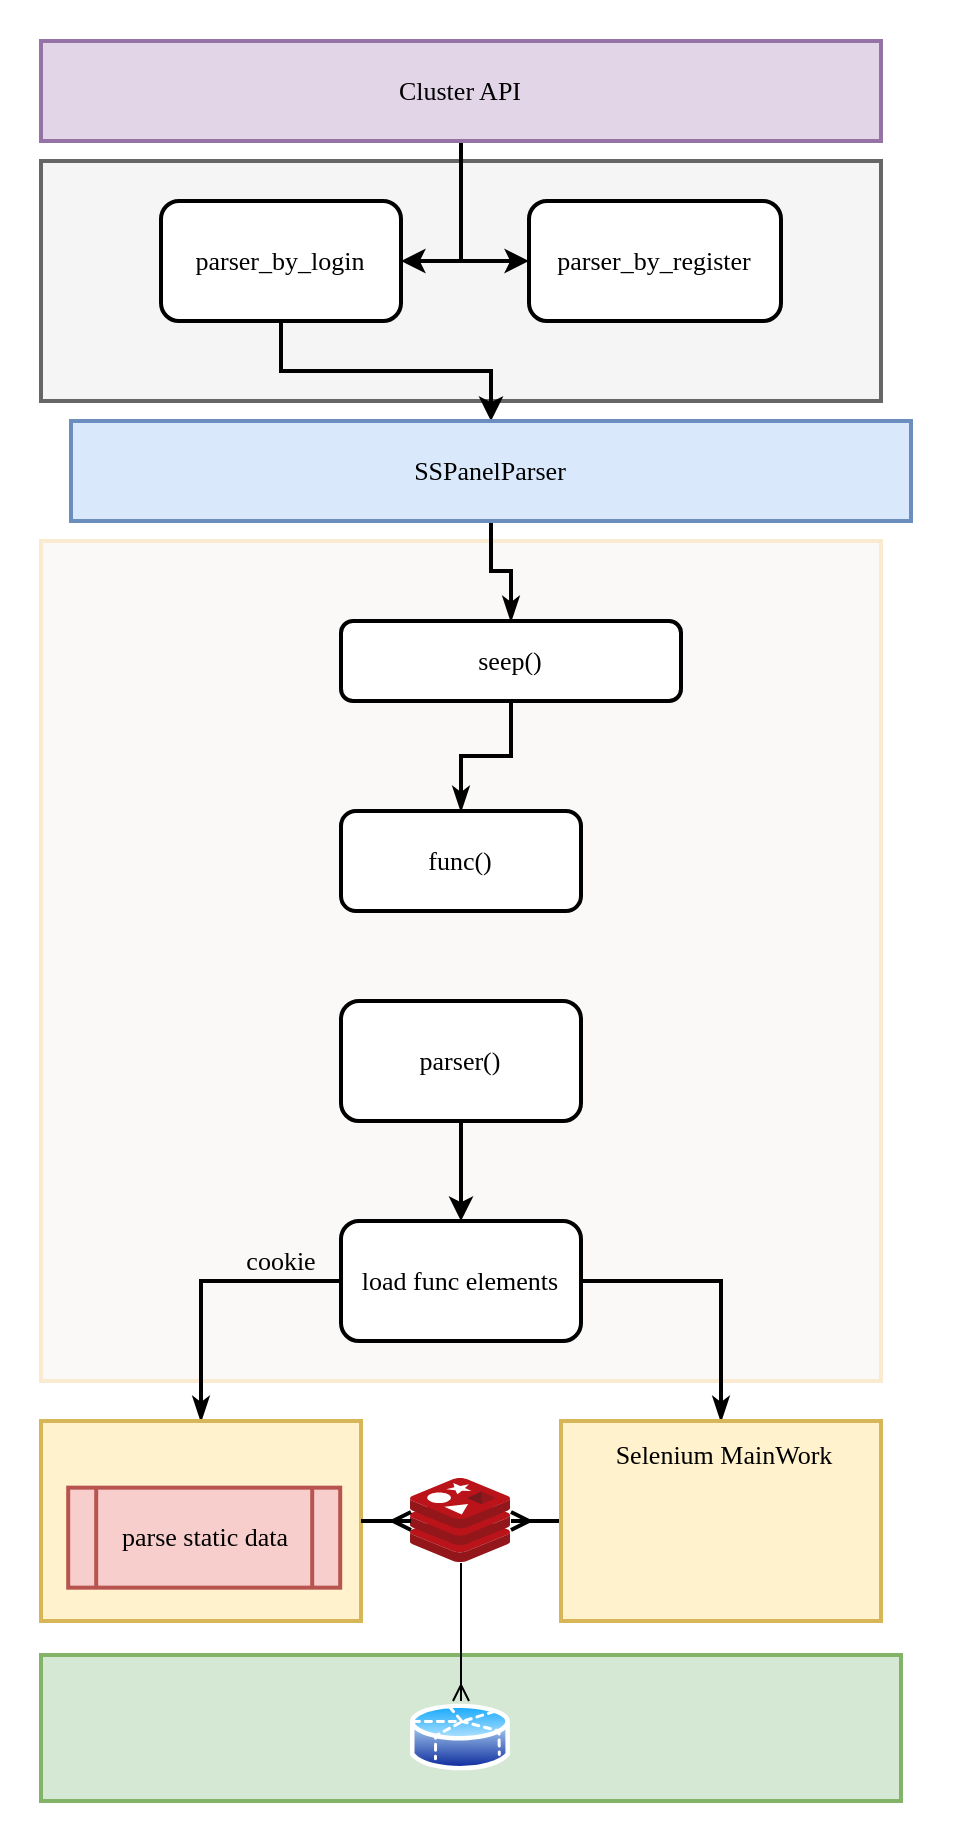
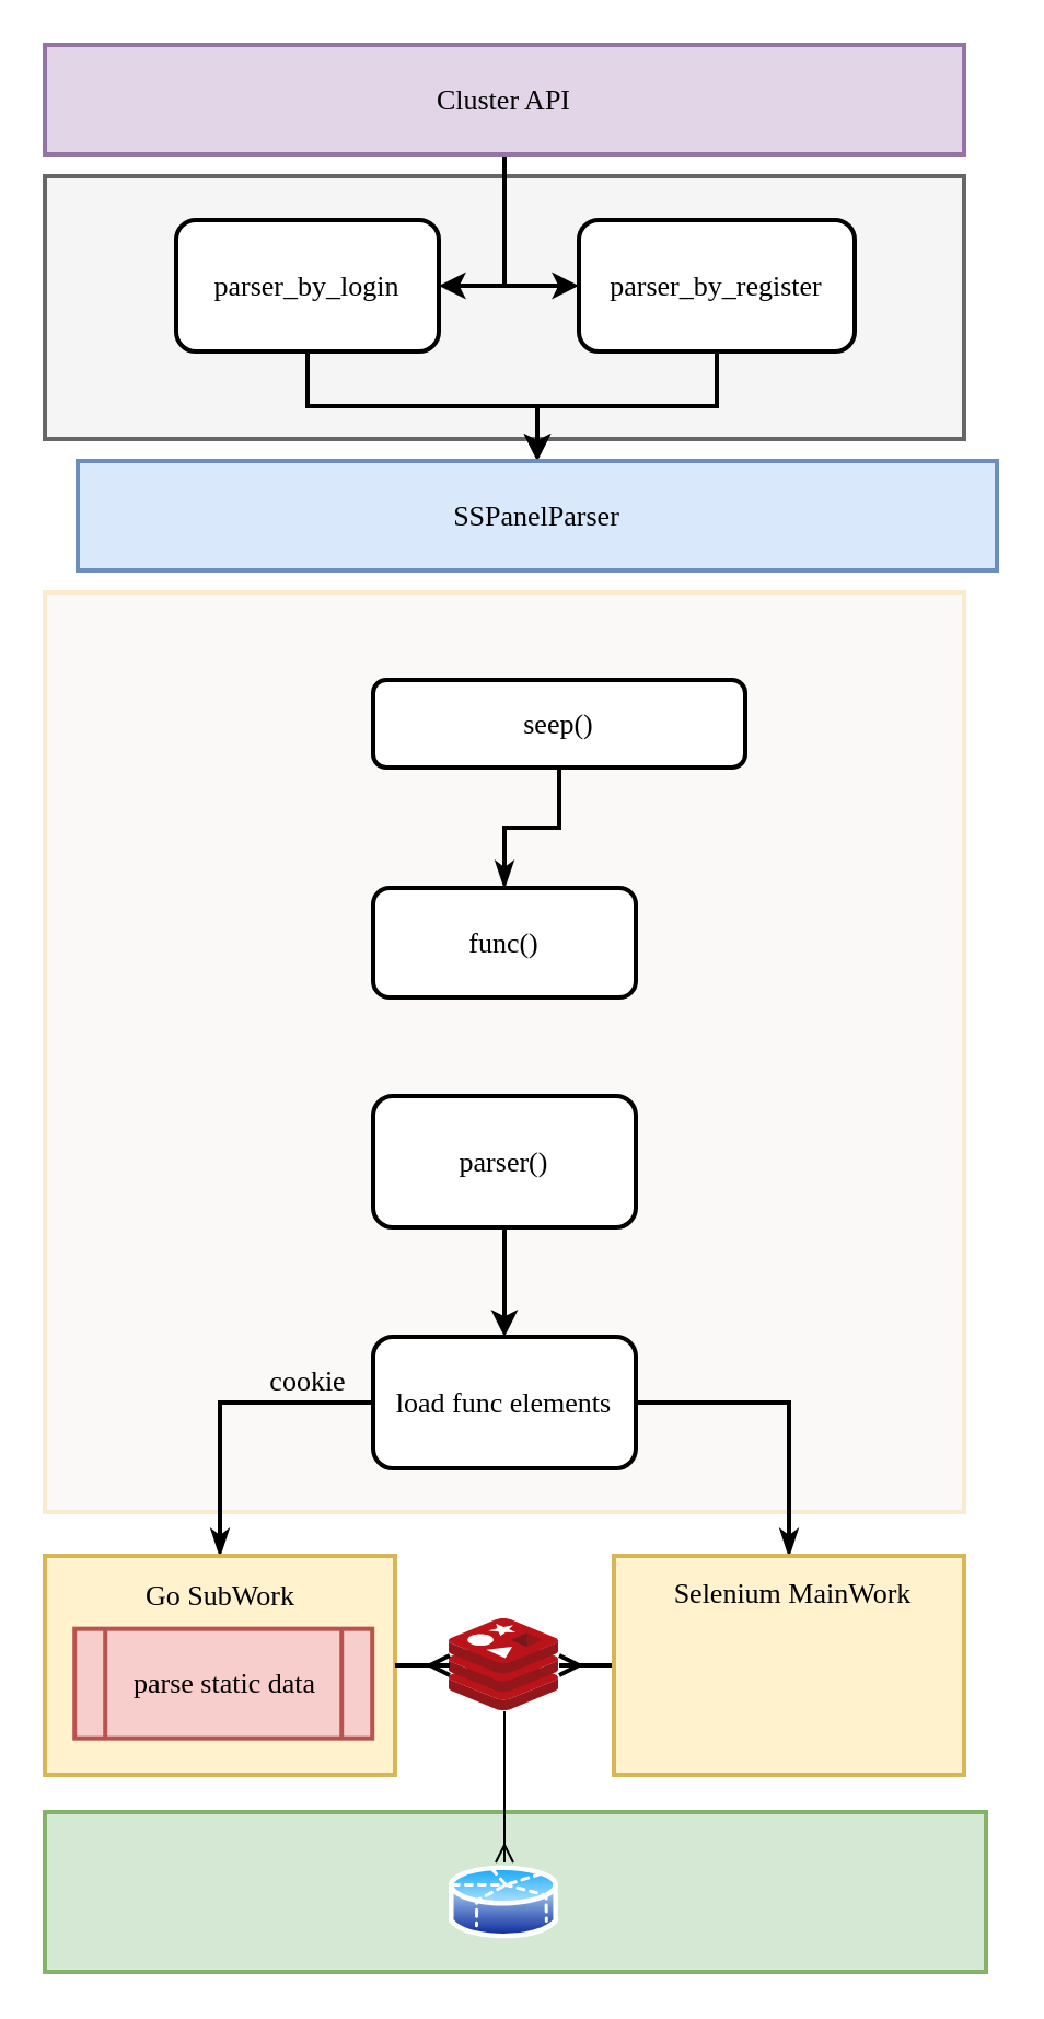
+ <mxCell id="10" value="" style="edgeStyle=orthogonalEdgeStyle;rounded=0;orthogonalLoop=1;jettySize=auto;html=1;fontFamily=Comic Sans MS;fontSize=13;strokeWidth=2;" edge="1" parent="1" source="11" target="13"><mxGeometry relative="1" as="geometry" /></mxCell>
- <mxCell id="12" value="" style="edgeStyle=orthogonalEdgeStyle;rounded=0;orthogonalLoop=1;jettySize=auto;html=1;fontSize=13;endArrow=classicThin;endFill=1;fontFamily=Comic Sans MS;strokeWidth=2;" edge="1" parent="1" source="13" target="29"><mxGeometry relative="1" as="geometry" /></mxCell>
+ <mxCell id="22" value="Go SubWork" style="text;html=1;align=center;verticalAlign=middle;resizable=0;points=[];autosize=1;fontFamily=Comic Sans MS;fontSize=13;strokeWidth=2;" vertex="1" parent="20"><mxGeometry x="35" y="8.333" width="90" height="20" as="geometry" /></mxCell>
